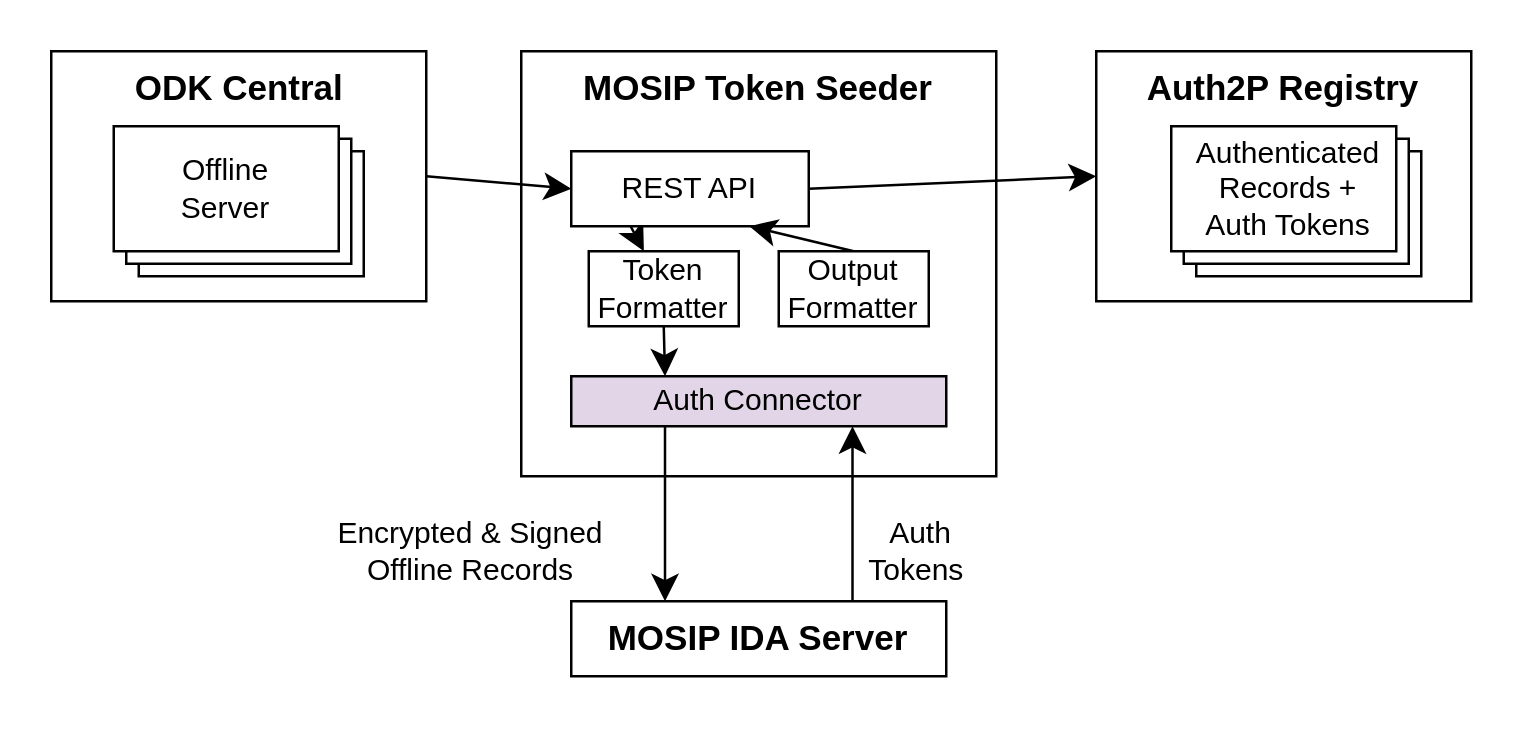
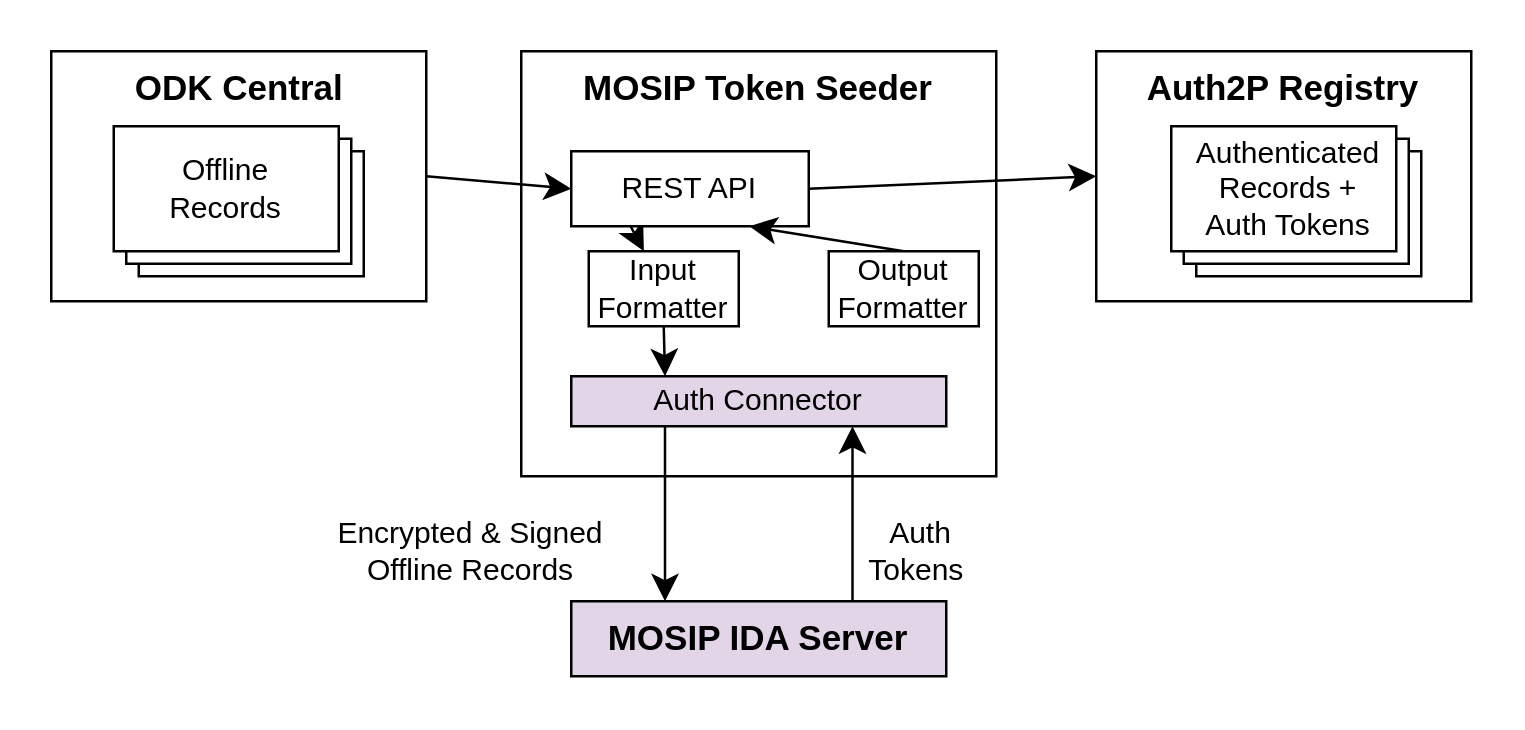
- <mxCell id="5" value="Offline Server" style="text;html=1;strokeColor=none;fillColor=none;align=center;verticalAlign=middle;whiteSpace=wrap;rounded=0;fontSize=12;" parent="1" vertex="1"><mxGeometry x="60" y="60" width="60" height="30" as="geometry" /></mxCell>
+ <mxCell id="5" value="Offline Records" style="text;html=1;strokeColor=none;fillColor=none;align=center;verticalAlign=middle;whiteSpace=wrap;rounded=0;fontSize=12;" parent="1" vertex="1"><mxGeometry x="60" y="60" width="60" height="30" as="geometry" /></mxCell>
- <mxCell id="13" value="Token Formatter" style="rounded=0;whiteSpace=wrap;html=1;fontSize=12;" parent="1" vertex="1"><mxGeometry x="235" y="100" width="60" height="30" as="geometry" /></mxCell>
+ <mxCell id="13" value="Input Formatter" style="rounded=0;whiteSpace=wrap;html=1;fontSize=12;" parent="1" vertex="1"><mxGeometry x="235" y="100" width="60" height="30" as="geometry" /></mxCell>
- <mxCell id="15" value="Output Formatter" style="rounded=0;whiteSpace=wrap;html=1;fontSize=12;" parent="1" vertex="1"><mxGeometry x="311" y="100" width="60" height="30" as="geometry" /></mxCell>
+ <mxCell id="15" value="Output Formatter" style="rounded=0;whiteSpace=wrap;html=1;fontSize=12;" parent="1" vertex="1"><mxGeometry x="331" y="100" width="60" height="30" as="geometry" /></mxCell>
- <mxCell id="26" value="MOSIP IDA Server" style="rounded=0;whiteSpace=wrap;html=1;fontSize=14;fontStyle=1" parent="1" vertex="1"><mxGeometry x="228" y="240" width="150" height="30" as="geometry" /></mxCell>
+ <mxCell id="26" value="MOSIP IDA Server" style="rounded=0;whiteSpace=wrap;html=1;fontSize=14;fontStyle=1;fillColor=#e1d5e7;" parent="1" vertex="1"><mxGeometry x="228" y="240" width="150" height="30" as="geometry" /></mxCell>
